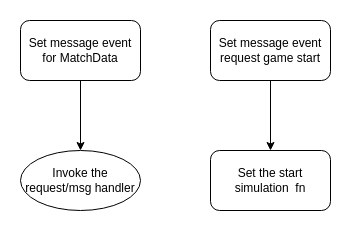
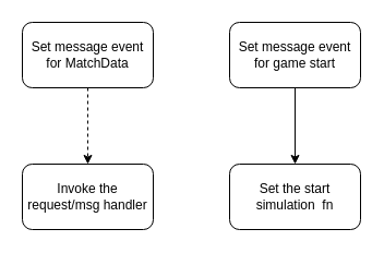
- <mxCell id="5" value="Set message event request game start" style="rounded=1;whiteSpace=wrap;html=1;" vertex="1" parent="1"><mxGeometry x="210" y="20" width="120" height="60" as="geometry" /></mxCell>
+ <mxCell id="5" value="Set message event for game start" style="rounded=1;whiteSpace=wrap;html=1;" vertex="1" parent="1"><mxGeometry x="210" y="20" width="120" height="60" as="geometry" /></mxCell>
- <mxCell id="2" value="" style="edgeStyle=orthogonalEdgeStyle;rounded=0;orthogonalLoop=1;jettySize=auto;html=1;" edge="1" parent="1" source="3" target="6"><mxGeometry relative="1" as="geometry" /></mxCell>
+ <mxCell id="2" value="" style="edgeStyle=orthogonalEdgeStyle;rounded=0;orthogonalLoop=1;jettySize=auto;html=1;dashed=1;" edge="1" parent="1" source="3" target="6"><mxGeometry relative="1" as="geometry" /></mxCell>
- <mxCell id="6" value="Invoke the request/msg handler" style="ellipse;whiteSpace=wrap;html=1;" vertex="1" parent="1"><mxGeometry x="20" y="150" width="120" height="60" as="geometry" /></mxCell>
+ <mxCell id="6" value="Invoke the request/msg handler" style="rounded=1;whiteSpace=wrap;html=1;" vertex="1" parent="1"><mxGeometry x="20" y="150" width="120" height="60" as="geometry" /></mxCell>
